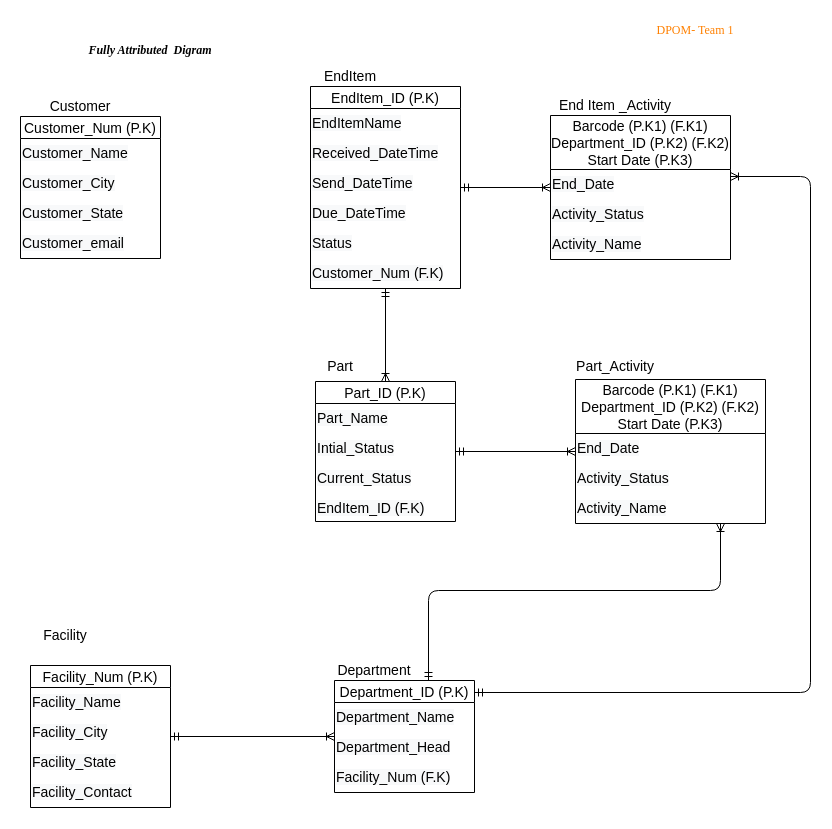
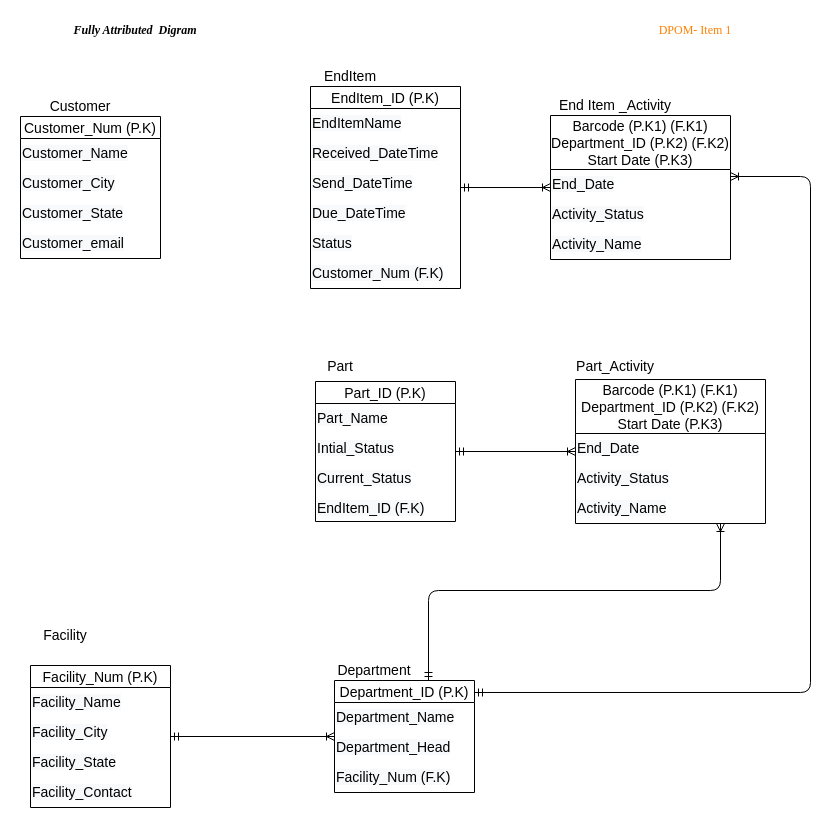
- <mxCell id="35" value="DPOM- Team 1" style="text;html=1;strokeColor=none;fillColor=none;align=center;verticalAlign=middle;whiteSpace=wrap;rounded=0;fontColor=#FF8000;fontFamily=Georgia;" parent="1" vertex="1"><mxGeometry x="580" y="20" width="230" height="20" as="geometry" /></mxCell>
+ <mxCell id="35" value="DPOM- Item 1" style="text;html=1;strokeColor=none;fillColor=none;align=center;verticalAlign=middle;whiteSpace=wrap;rounded=0;fontColor=#FF8000;fontFamily=Georgia;" parent="1" vertex="1"><mxGeometry x="580" y="20" width="230" height="20" as="geometry" /></mxCell>
- <mxCell id="34" value="Fully Attributed&amp;nbsp; Digram" style="text;html=1;strokeColor=none;fillColor=none;align=center;verticalAlign=middle;whiteSpace=wrap;rounded=0;fontFamily=Georgia;fontStyle=3" parent="1" vertex="1"><mxGeometry x="35" y="40" width="230" height="20" as="geometry" /></mxCell>
+ <mxCell id="34" value="Fully Attributed&amp;nbsp; Digram" style="text;html=1;strokeColor=none;fillColor=none;align=center;verticalAlign=middle;whiteSpace=wrap;rounded=0;fontFamily=Georgia;fontStyle=3" parent="1" vertex="1"><mxGeometry x="20" y="20" width="230" height="20" as="geometry" /></mxCell>
- <mxCell id="9" value="" style="fontSize=12;html=1;endArrow=ERoneToMany;startArrow=ERmandOne;" parent="1" source="17" target="49" edge="1"><mxGeometry width="100" height="100" relative="1" as="geometry"><mxPoint x="390" y="342" as="sourcePoint" /><mxPoint x="390" y="480" as="targetPoint" /></mxGeometry></mxCell>
